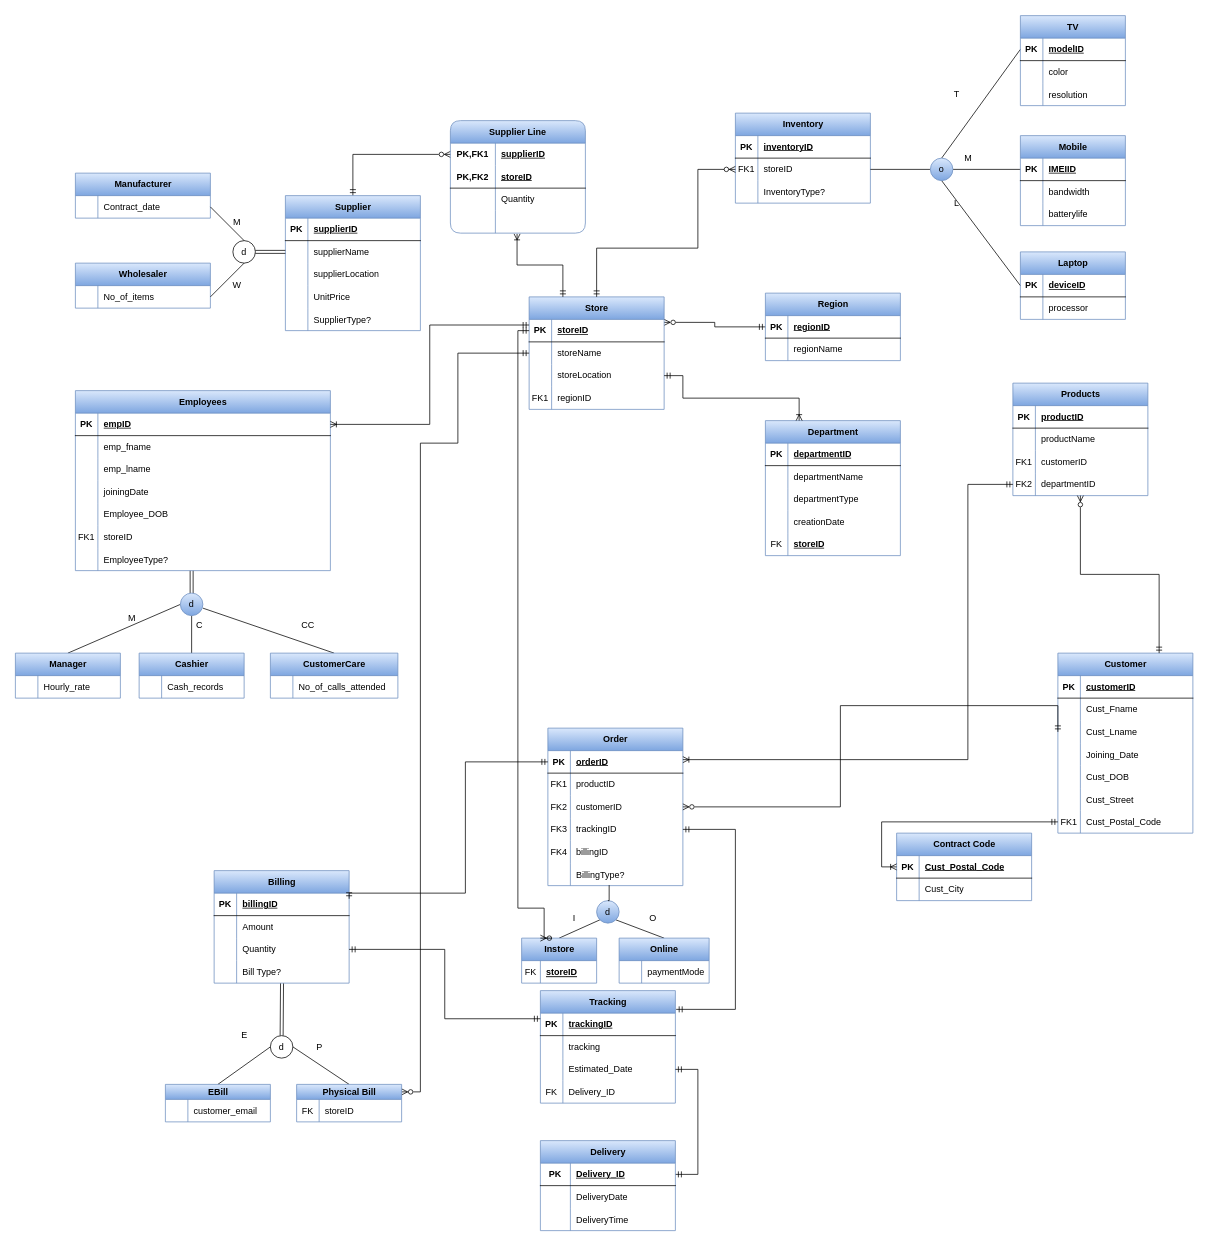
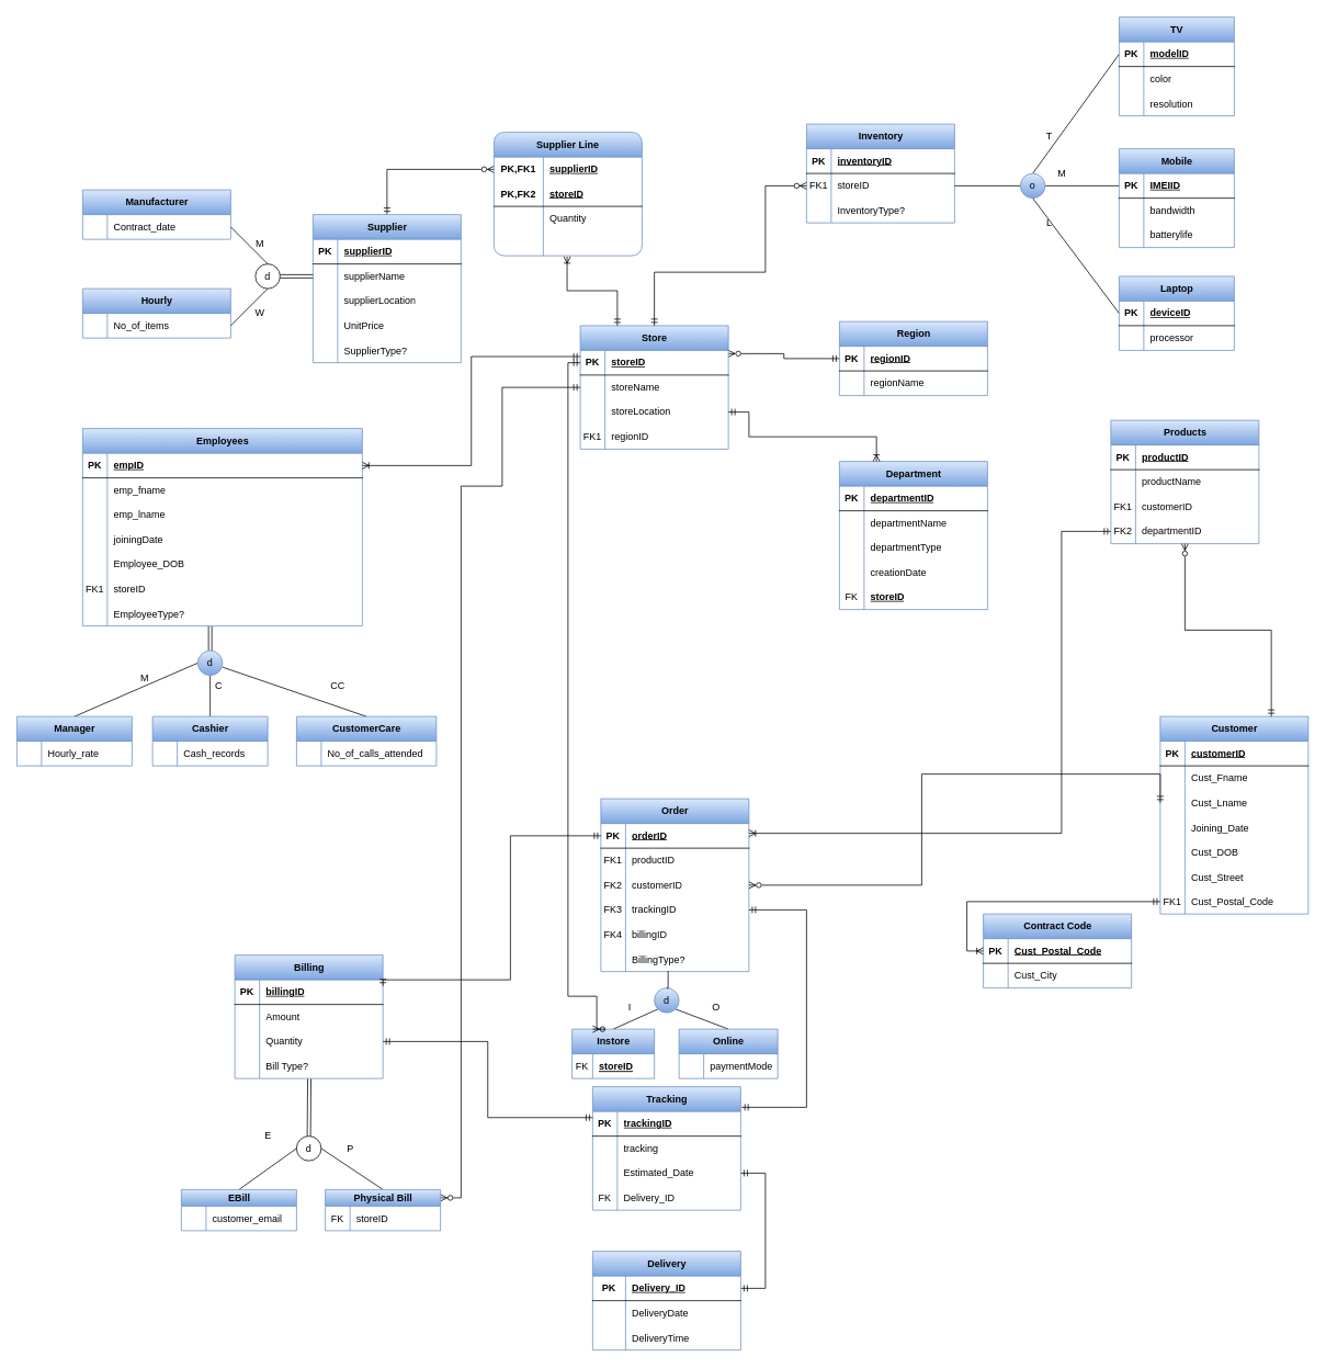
- <mxCell id="306" value="T" style="text;html=1;align=center;verticalAlign=middle;resizable=0;points=[];autosize=1;strokeColor=none;fillColor=none;" parent="1" vertex="1"><mxGeometry x="1260" y="110" width="30" height="30" as="geometry" /></mxCell>
+ <mxCell id="306" value="T" style="text;html=1;align=center;verticalAlign=middle;resizable=0;points=[];autosize=1;strokeColor=none;fillColor=none;" parent="1" vertex="1"><mxGeometry x="1260" y="150" width="30" height="30" as="geometry" /></mxCell>
- <mxCell id="194" value="Wholesaler" style="shape=table;startSize=30;container=1;collapsible=1;childLayout=tableLayout;fixedRows=1;rowLines=0;fontStyle=1;align=center;resizeLast=1;html=1;fillColor=#dae8fc;gradientColor=#7ea6e0;strokeColor=#6c8ebf;" parent="1" vertex="1"><mxGeometry x="100" y="350" width="180" height="60" as="geometry" /></mxCell>
+ <mxCell id="194" value="Hourly" style="shape=table;startSize=30;container=1;collapsible=1;childLayout=tableLayout;fixedRows=1;rowLines=0;fontStyle=1;align=center;resizeLast=1;html=1;fillColor=#dae8fc;gradientColor=#7ea6e0;strokeColor=#6c8ebf;" parent="1" vertex="1"><mxGeometry x="100" y="350" width="180" height="60" as="geometry" /></mxCell>
